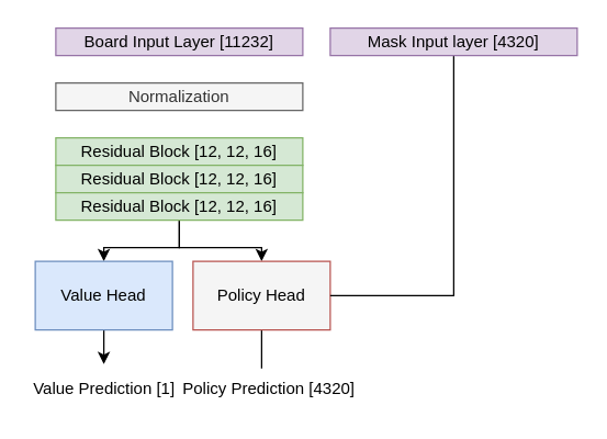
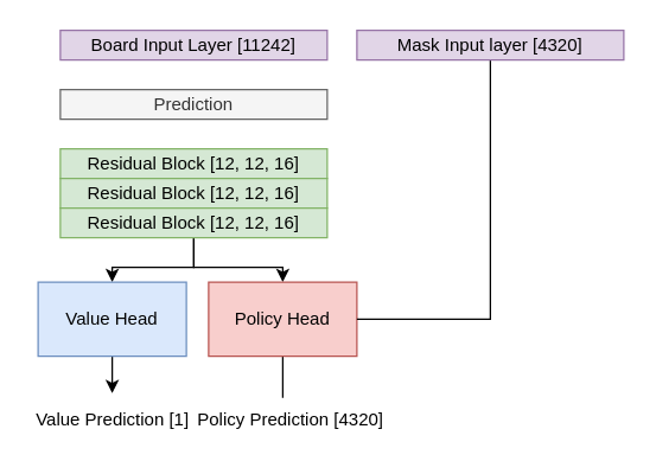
- <mxCell id="2" value="&lt;div&gt;Board Input Layer [11232]&lt;/div&gt;" style="rounded=0;whiteSpace=wrap;html=1;fillColor=#e1d5e7;strokeColor=#9673a6;" vertex="1" parent="1"><mxGeometry x="40" y="20" width="180" height="20" as="geometry" /></mxCell>
+ <mxCell id="2" value="&lt;div&gt;Board Input Layer [11242]&lt;/div&gt;" style="rounded=0;whiteSpace=wrap;html=1;fillColor=#e1d5e7;strokeColor=#9673a6;" vertex="1" parent="1"><mxGeometry x="40" y="20" width="180" height="20" as="geometry" /></mxCell>
- <mxCell id="3" value="&lt;div&gt;Normalization&lt;/div&gt;" style="rounded=0;whiteSpace=wrap;html=1;fillColor=#f5f5f5;fontColor=#333333;strokeColor=#666666;" vertex="1" parent="1"><mxGeometry x="40" y="60" width="180" height="20" as="geometry" /></mxCell>
+ <mxCell id="3" value="&lt;div&gt;Prediction&lt;/div&gt;" style="rounded=0;whiteSpace=wrap;html=1;fillColor=#f5f5f5;fontColor=#333333;strokeColor=#666666;" vertex="1" parent="1"><mxGeometry x="40" y="60" width="180" height="20" as="geometry" /></mxCell>
- <mxCell id="12" value="&lt;div&gt;Policy Head&lt;/div&gt;" style="rounded=0;whiteSpace=wrap;html=1;fillColor=#f5f5f5;strokeColor=#b85450;" vertex="1" parent="1"><mxGeometry x="140" y="190" width="100" height="50" as="geometry" /></mxCell>
+ <mxCell id="12" value="&lt;div&gt;Policy Head&lt;/div&gt;" style="rounded=0;whiteSpace=wrap;html=1;fillColor=#f8cecc;strokeColor=#b85450;" vertex="1" parent="1"><mxGeometry x="140" y="190" width="100" height="50" as="geometry" /></mxCell>
